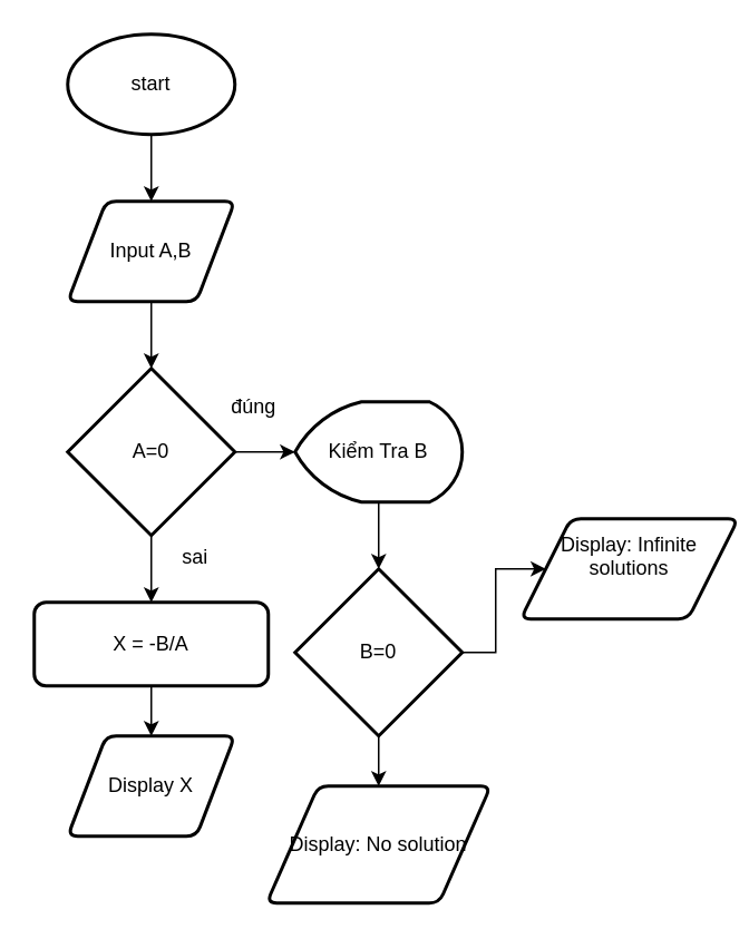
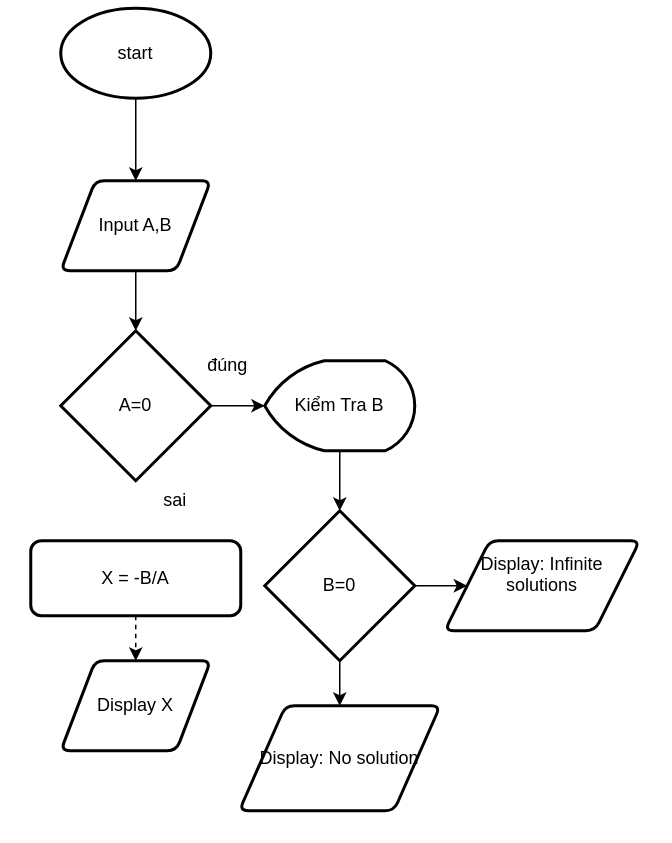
- <mxCell id="3" value="start" style="strokeWidth=2;html=1;shape=mxgraph.flowchart.start_1;whiteSpace=wrap;" vertex="1" parent="1"><mxGeometry x="40" y="20" width="100" height="60" as="geometry" /></mxCell>
+ <mxCell id="3" value="start" style="strokeWidth=2;html=1;shape=mxgraph.flowchart.start_1;whiteSpace=wrap;" vertex="1" parent="1"><mxGeometry x="40" y="5" width="100" height="60" as="geometry" /></mxCell>
- <mxCell id="6" style="edgeStyle=orthogonalEdgeStyle;rounded=0;orthogonalLoop=1;jettySize=auto;html=1;exitX=0.5;exitY=1;exitDx=0;exitDy=0;exitPerimeter=0;" edge="1" parent="1" source="7" target="18"><mxGeometry relative="1" as="geometry" /></mxCell>
- <mxCell id="14" value="&#10;Display: Infinite solutions&#10;&#10;" style="shape=parallelogram;html=1;strokeWidth=2;perimeter=parallelogramPerimeter;whiteSpace=wrap;rounded=1;arcSize=12;size=0.23;" vertex="1" parent="1"><mxGeometry x="311" y="310" width="130" height="60" as="geometry" /></mxCell>
+ <mxCell id="14" value="&#10;Display: Infinite solutions&#10;&#10;" style="shape=parallelogram;html=1;strokeWidth=2;perimeter=parallelogramPerimeter;whiteSpace=wrap;rounded=1;arcSize=12;size=0.23;" vertex="1" parent="1"><mxGeometry x="296" y="360" width="130" height="60" as="geometry" /></mxCell>
- <mxCell id="17" style="edgeStyle=orthogonalEdgeStyle;rounded=0;orthogonalLoop=1;jettySize=auto;html=1;exitX=0.5;exitY=1;exitDx=0;exitDy=0;entryX=0.5;entryY=0;entryDx=0;entryDy=0;" edge="1" parent="1" source="18" target="19"><mxGeometry relative="1" as="geometry" /></mxCell>
+ <mxCell id="17" style="edgeStyle=orthogonalEdgeStyle;rounded=0;orthogonalLoop=1;jettySize=auto;html=1;exitX=0.5;exitY=1;exitDx=0;exitDy=0;entryX=0.5;entryY=0;entryDx=0;entryDy=0;dashed=1;" edge="1" parent="1" source="18" target="19"><mxGeometry relative="1" as="geometry" /></mxCell>
